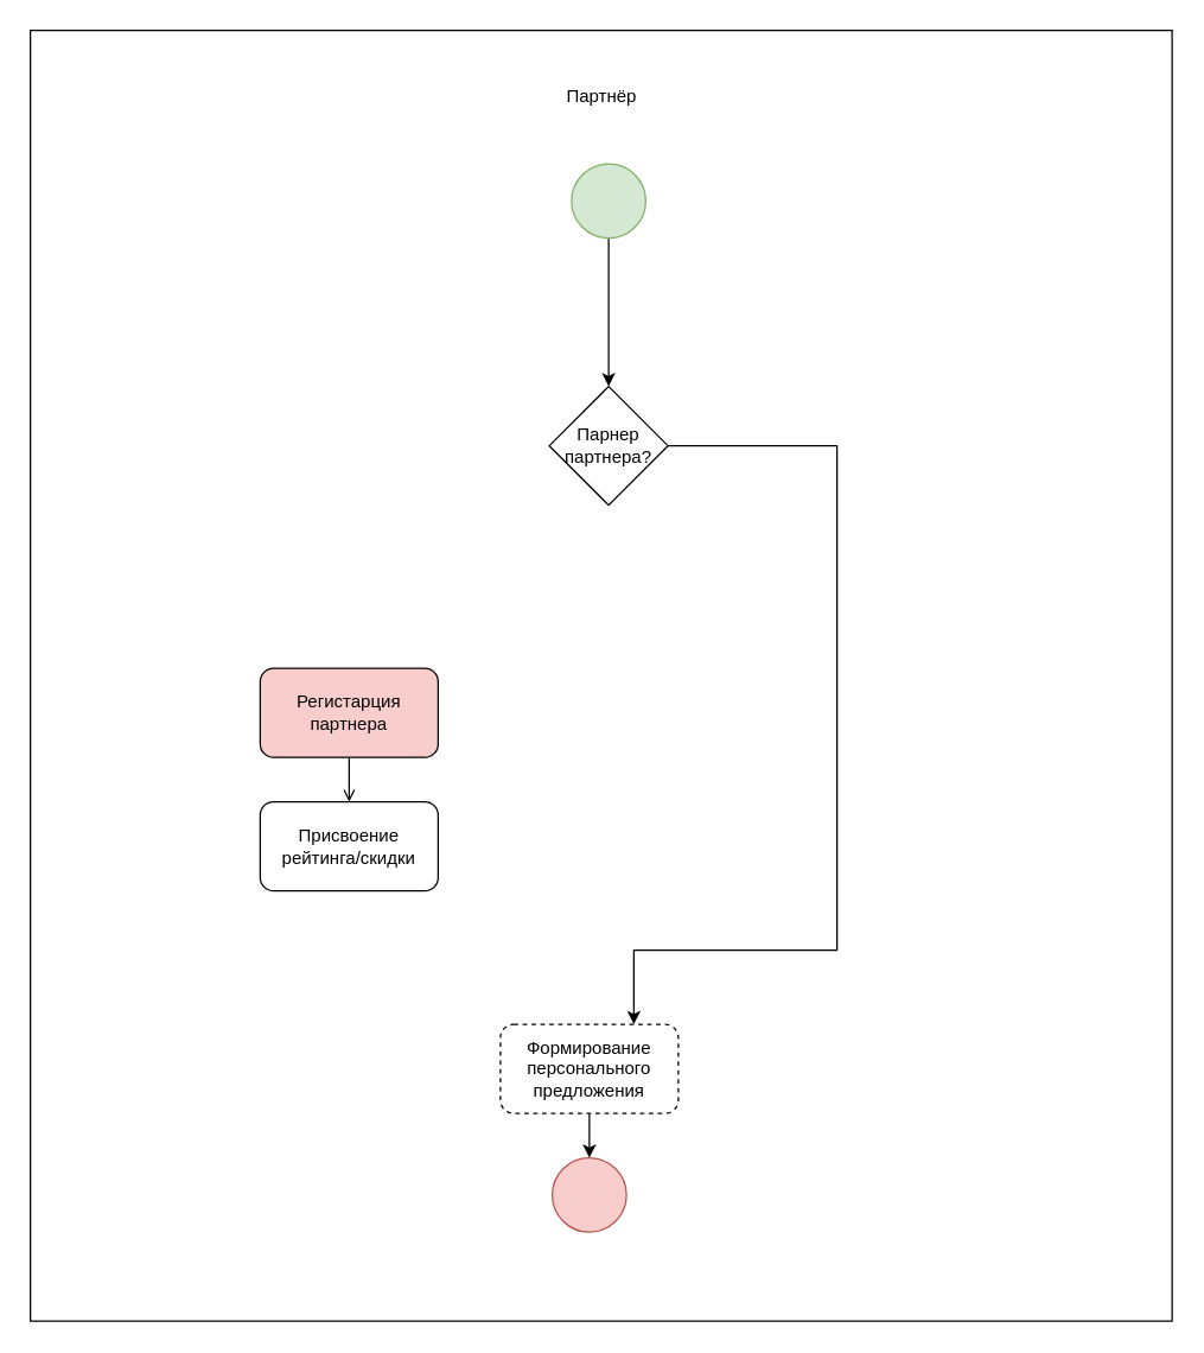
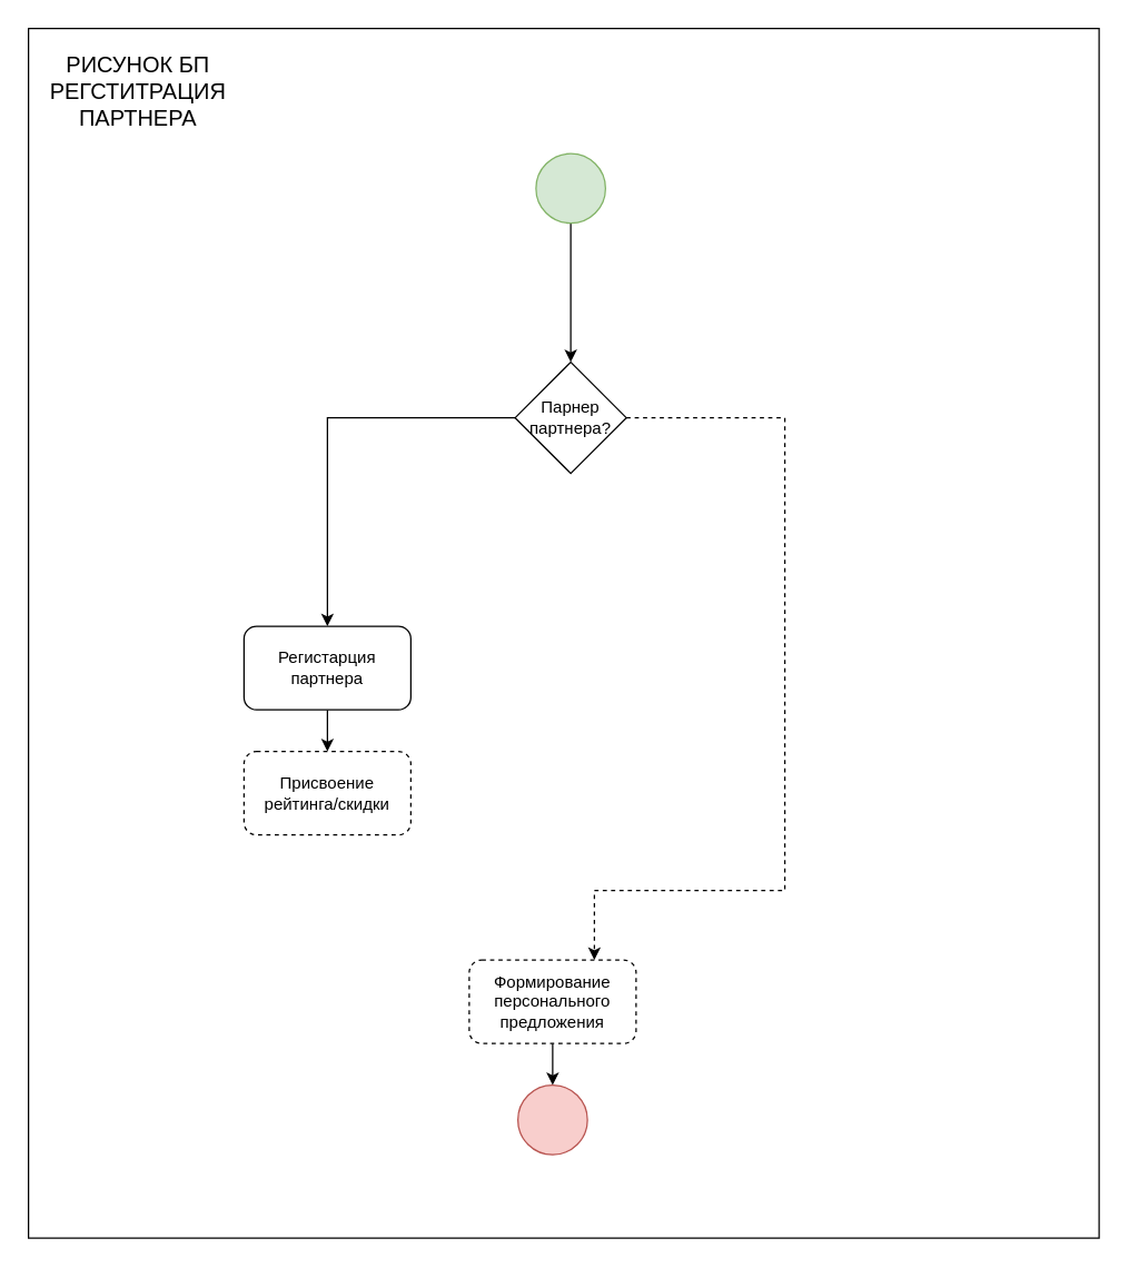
+ <mxCell id="15" value="&lt;font style=&quot;font-size: 16px;&quot;&gt;РИСУНОК БП&lt;br&gt;РЕГСТИТРАЦИЯ ПАРТ&lt;span style=&quot;background-color: transparent; color: light-dark(rgb(0, 0, 0), rgb(255, 255, 255));&quot;&gt;НЕРА&lt;/span&gt;&lt;/font&gt;" style="text;html=1;align=center;verticalAlign=middle;whiteSpace=wrap;rounded=0;" vertex="1" parent="1"><mxGeometry x="44" y="40" width="110" height="50" as="geometry" /></mxCell>
- <mxCell id="12" value="Партнёр" style="text;html=1;align=center;verticalAlign=middle;resizable=0;points=[];autosize=1;strokeColor=none;fillColor=none;" vertex="1" parent="1"><mxGeometry x="370" y="50" width="70" height="30" as="geometry" /></mxCell>
+ <mxCell id="2" style="edgeStyle=orthogonalEdgeStyle;rounded=0;orthogonalLoop=1;jettySize=auto;html=1;exitX=0;exitY=0.5;exitDx=0;exitDy=0;" edge="1" parent="1" source="4" target="6"><mxGeometry relative="1" as="geometry" /></mxCell>
- <mxCell id="6" value="Регистарция партнера" style="rounded=1;whiteSpace=wrap;html=1;fillColor=#f8cecc;" vertex="1" parent="1"><mxGeometry x="175" y="450" width="120" height="60" as="geometry" /></mxCell>
+ <mxCell id="6" value="Регистарция партнера" style="rounded=1;whiteSpace=wrap;html=1;" vertex="1" parent="1"><mxGeometry x="175" y="450" width="120" height="60" as="geometry" /></mxCell>
- <mxCell id="3" style="edgeStyle=orthogonalEdgeStyle;rounded=0;orthogonalLoop=1;jettySize=auto;html=1;exitX=1;exitY=0.5;exitDx=0;exitDy=0;entryX=0.75;entryY=0;entryDx=0;entryDy=0;" edge="1" parent="1" source="4" target="9"><mxGeometry relative="1" as="geometry"><Array as="points"><mxPoint x="564" y="300" /><mxPoint x="564" y="640" /><mxPoint x="427" y="640" /></Array></mxGeometry></mxCell>
+ <mxCell id="3" style="edgeStyle=orthogonalEdgeStyle;rounded=0;orthogonalLoop=1;jettySize=auto;html=1;exitX=1;exitY=0.5;exitDx=0;exitDy=0;entryX=0.75;entryY=0;entryDx=0;entryDy=0;dashed=1;" edge="1" parent="1" source="4" target="9"><mxGeometry relative="1" as="geometry"><Array as="points"><mxPoint x="564" y="300" /><mxPoint x="564" y="640" /><mxPoint x="427" y="640" /></Array></mxGeometry></mxCell>
- <mxCell id="5" style="edgeStyle=orthogonalEdgeStyle;rounded=0;orthogonalLoop=1;jettySize=auto;html=1;exitX=0.5;exitY=1;exitDx=0;exitDy=0;entryX=0.5;entryY=0;entryDx=0;entryDy=0;endArrow=open;" edge="1" parent="1" source="6" target="7"><mxGeometry relative="1" as="geometry" /></mxCell>
+ <mxCell id="5" style="edgeStyle=orthogonalEdgeStyle;rounded=0;orthogonalLoop=1;jettySize=auto;html=1;exitX=0.5;exitY=1;exitDx=0;exitDy=0;entryX=0.5;entryY=0;entryDx=0;entryDy=0;" edge="1" parent="1" source="6" target="7"><mxGeometry relative="1" as="geometry" /></mxCell>
- <mxCell id="7" value="Присвоение рейтинга/скидки" style="rounded=1;whiteSpace=wrap;html=1;" vertex="1" parent="1"><mxGeometry x="175" y="540" width="120" height="60" as="geometry" /></mxCell>
+ <mxCell id="7" value="Присвоение рейтинга/скидки" style="rounded=1;whiteSpace=wrap;html=1;dashed=1;" vertex="1" parent="1"><mxGeometry x="175" y="540" width="120" height="60" as="geometry" /></mxCell>
